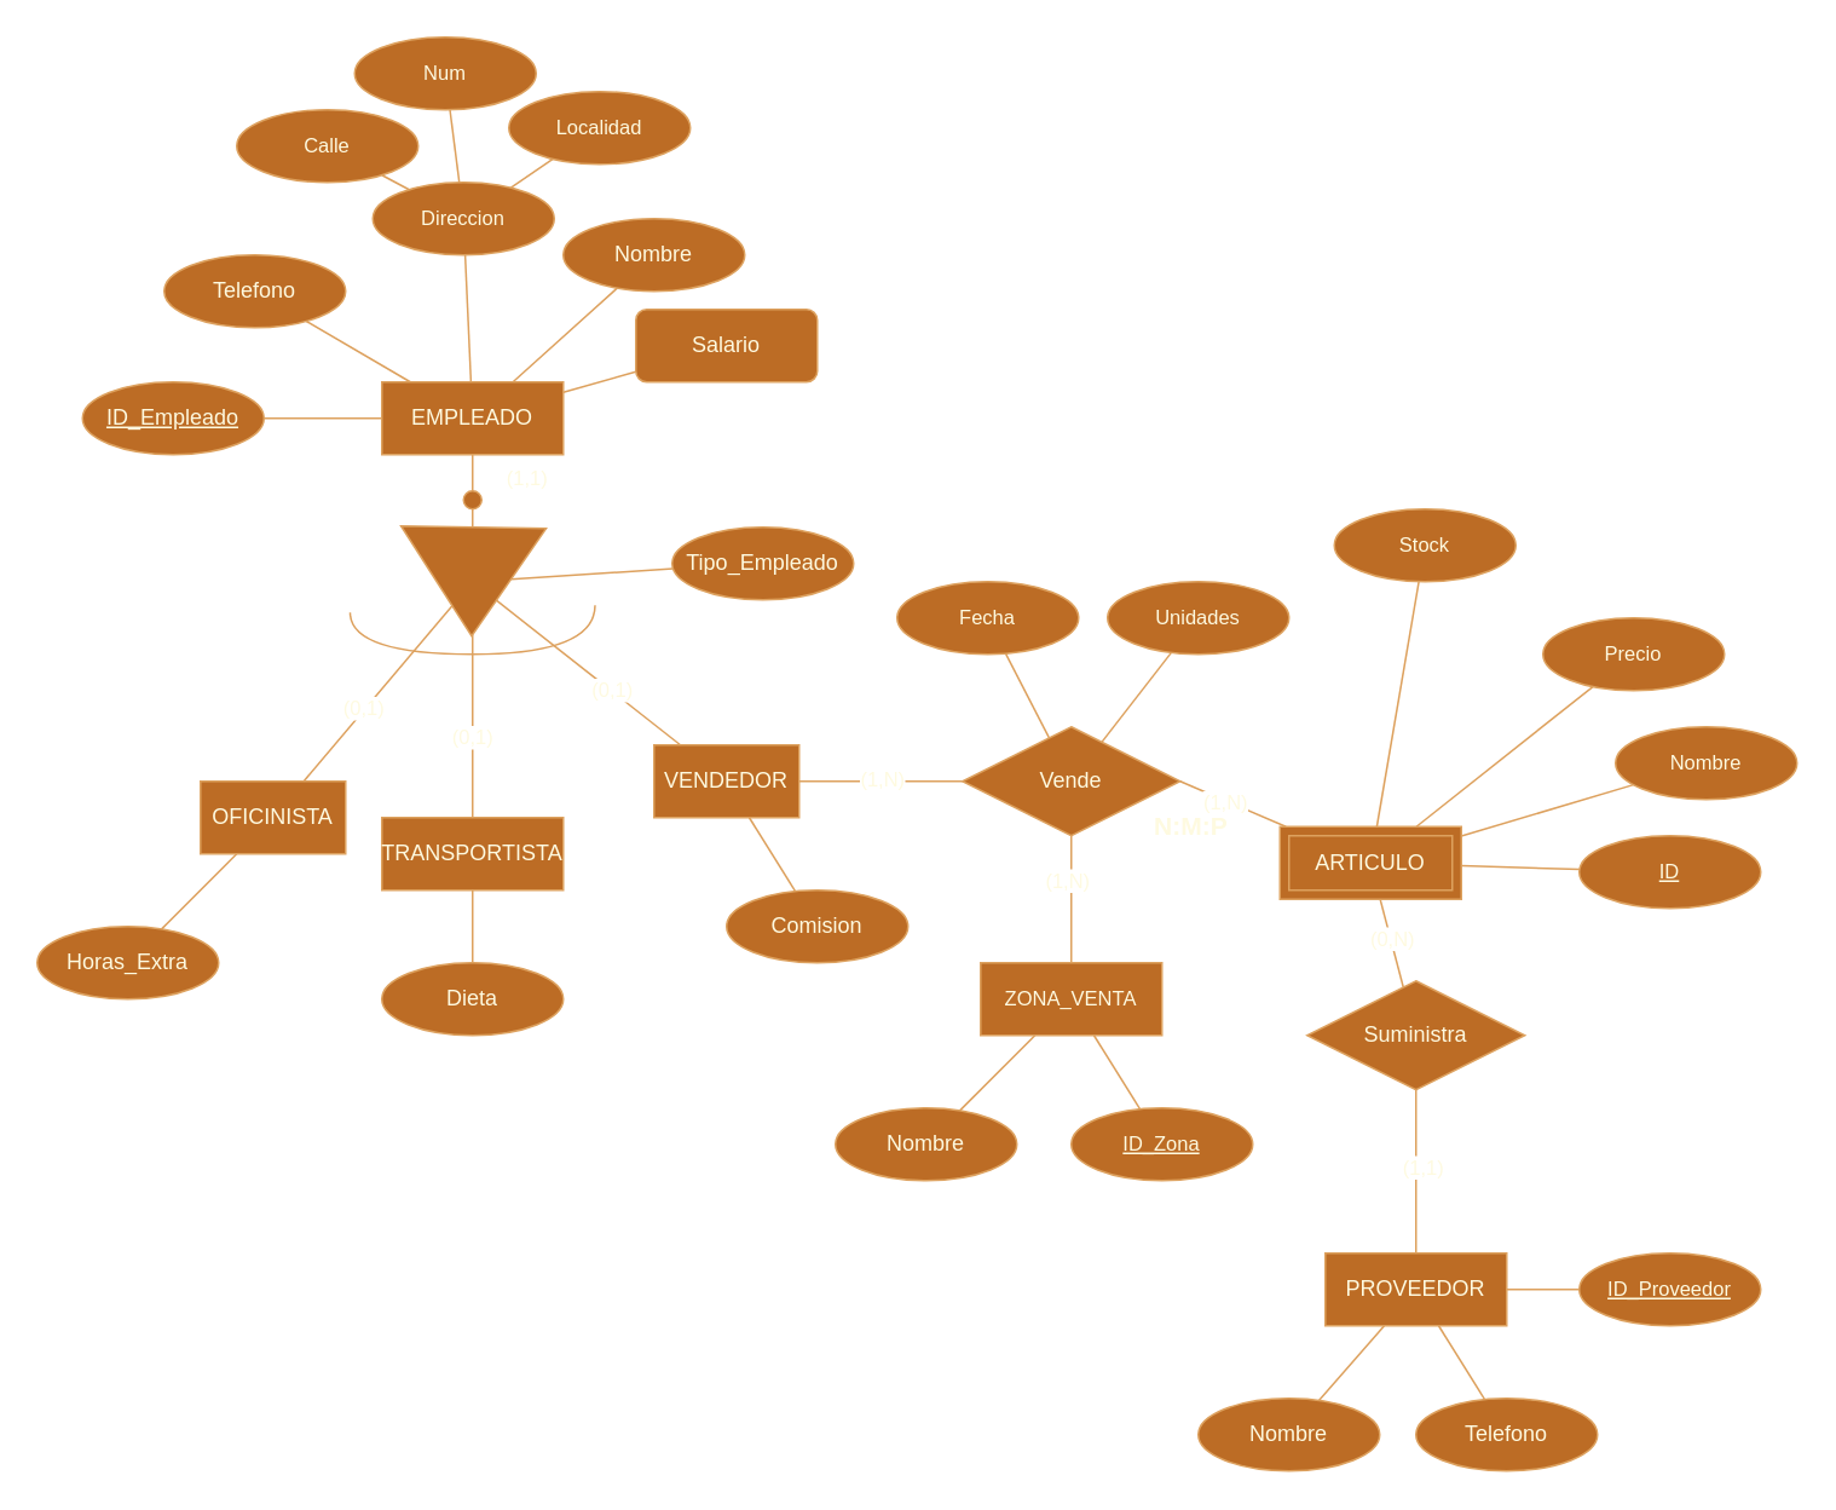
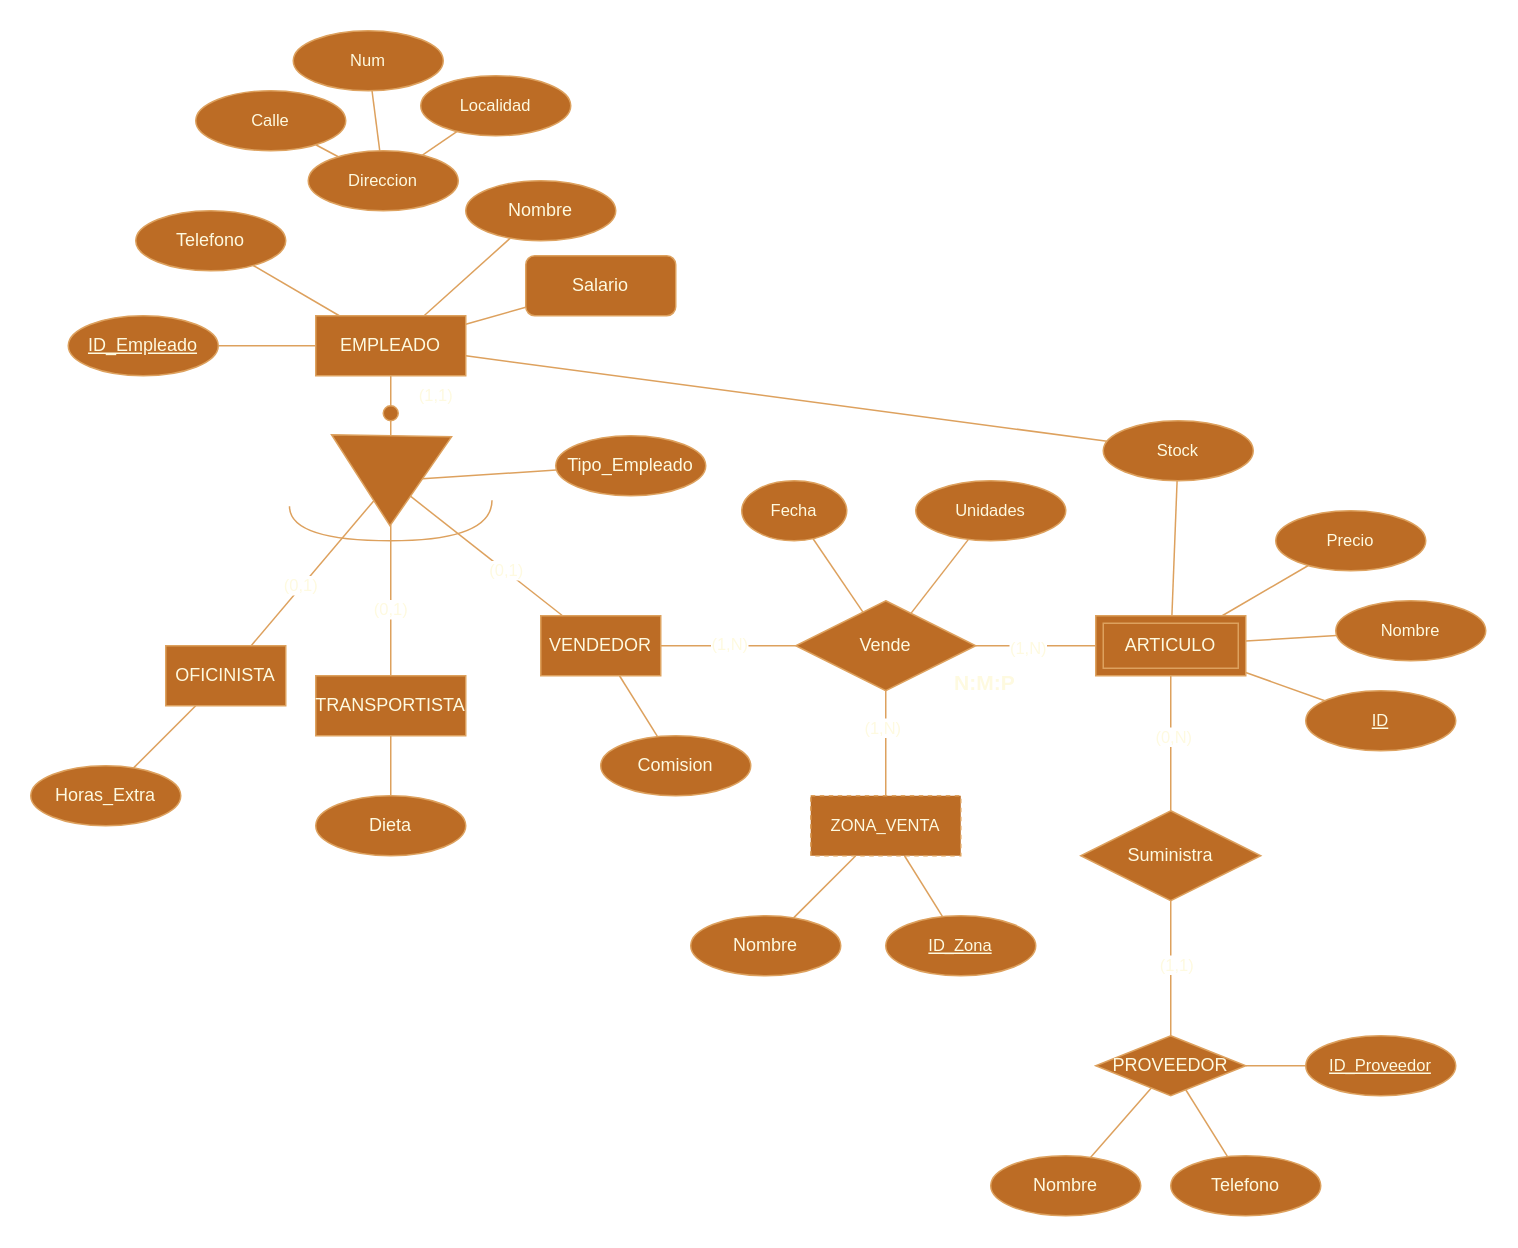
- <mxCell id="2" style="rounded=0;orthogonalLoop=1;jettySize=auto;html=1;strokeColor=#DDA15E;fontColor=#FEFAE0;fillColor=#BC6C25;endArrow=none;endFill=0;" edge="1" parent="1" source="7" target="54"><mxGeometry relative="1" as="geometry" /></mxCell>
+ <mxCell id="2" style="rounded=0;orthogonalLoop=1;jettySize=auto;html=1;strokeColor=#DDA15E;fontColor=#FEFAE0;fillColor=#BC6C25;endArrow=none;endFill=0;" edge="1" parent="1" source="7" target="69"><mxGeometry relative="1" as="geometry" /></mxCell>
- <mxCell id="66" value="Fecha" style="ellipse;whiteSpace=wrap;html=1;align=center;strokeColor=#DDA15E;fontFamily=Helvetica;fontSize=11;fontColor=#FEFAE0;fillColor=#BC6C25;" vertex="1" parent="1"><mxGeometry x="494" y="320" width="100" height="40" as="geometry" /></mxCell>
+ <mxCell id="66" value="Fecha" style="ellipse;whiteSpace=wrap;html=1;align=center;strokeColor=#DDA15E;fontFamily=Helvetica;fontSize=11;fontColor=#FEFAE0;fillColor=#BC6C25;" vertex="1" parent="1"><mxGeometry x="494" y="320" width="70" height="40" as="geometry" /></mxCell>
- <mxCell id="37" value="ARTICULO" style="shape=ext;margin=3;double=1;whiteSpace=wrap;html=1;align=center;labelBackgroundColor=none;fillColor=#BC6C25;strokeColor=#DDA15E;fontColor=#FEFAE0;" vertex="1" parent="1"><mxGeometry x="705" y="455" width="100" height="40" as="geometry" /></mxCell>
+ <mxCell id="37" value="ARTICULO" style="shape=ext;margin=3;double=1;whiteSpace=wrap;html=1;align=center;labelBackgroundColor=none;fillColor=#BC6C25;strokeColor=#DDA15E;fontColor=#FEFAE0;" vertex="1" parent="1"><mxGeometry x="730" y="410" width="100" height="40" as="geometry" /></mxCell>
- <mxCell id="64" value="ZONA_VENTA" style="whiteSpace=wrap;html=1;align=center;strokeColor=#DDA15E;fontFamily=Helvetica;fontSize=11;fontColor=#FEFAE0;fillColor=#BC6C25;" vertex="1" parent="1"><mxGeometry x="540" y="530" width="100" height="40" as="geometry" /></mxCell>
+ <mxCell id="64" value="ZONA_VENTA" style="whiteSpace=wrap;html=1;align=center;strokeColor=#DDA15E;fontFamily=Helvetica;fontSize=11;fontColor=#FEFAE0;fillColor=#BC6C25;dashed=1;" vertex="1" parent="1"><mxGeometry x="540" y="530" width="100" height="40" as="geometry" /></mxCell>
- <mxCell id="30" value="PROVEEDOR" style="whiteSpace=wrap;html=1;align=center;labelBackgroundColor=none;fillColor=#BC6C25;strokeColor=#DDA15E;fontColor=#FEFAE0;" vertex="1" parent="1"><mxGeometry x="730" y="690" width="100" height="40" as="geometry" /></mxCell>
+ <mxCell id="30" value="PROVEEDOR" style="rhombus;whiteSpace=wrap;html=1;align=center;labelBackgroundColor=none;fillColor=#BC6C25;strokeColor=#DDA15E;fontColor=#FEFAE0;" vertex="1" parent="1"><mxGeometry x="730" y="690" width="100" height="40" as="geometry" /></mxCell>
